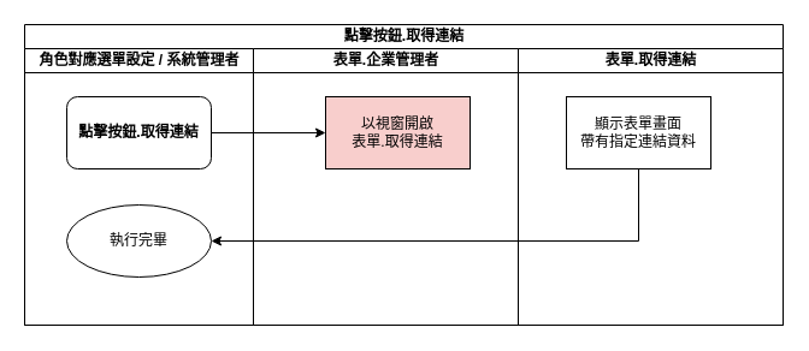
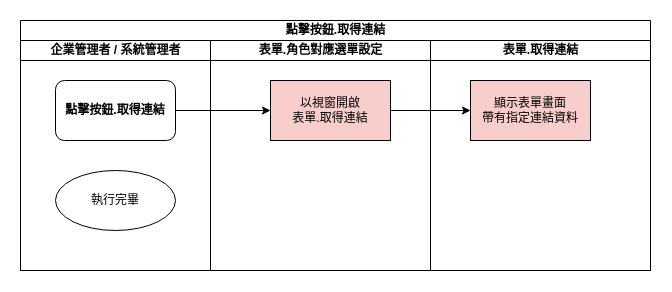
- <mxCell id="3" value="角色對應選單設定 / 系統管理者" style="swimlane;html=1;startSize=20;" vertex="1" parent="2"><mxGeometry y="20" width="190" height="230" as="geometry" /></mxCell>
+ <mxCell id="3" value="企業管理者 / 系統管理者" style="swimlane;html=1;startSize=20;" vertex="1" parent="2"><mxGeometry y="20" width="190" height="230" as="geometry" /></mxCell>
- <mxCell id="7" value="表單.企業管理者" style="swimlane;html=1;startSize=20;" vertex="1" parent="2"><mxGeometry x="190" y="20" width="220" height="230" as="geometry" /></mxCell>
+ <mxCell id="7" value="表單.角色對應選單設定" style="swimlane;html=1;startSize=20;" vertex="1" parent="2"><mxGeometry x="190" y="20" width="220" height="230" as="geometry" /></mxCell>
+ <mxCell id="11" value="" style="edgeStyle=orthogonalEdgeStyle;rounded=0;orthogonalLoop=1;jettySize=auto;html=1;" edge="1" parent="2" source="8" target="10"><mxGeometry relative="1" as="geometry" /></mxCell>
- <mxCell id="10" value="顯示表單畫面&lt;br&gt;帶有指定連結資料" style="whiteSpace=wrap;html=1;rounded=0;" vertex="1" parent="9"><mxGeometry x="40" y="40" width="120" height="60" as="geometry" /></mxCell>
+ <mxCell id="10" value="顯示表單畫面&lt;br&gt;帶有指定連結資料" style="whiteSpace=wrap;html=1;rounded=0;fillColor=#f8cecc;" vertex="1" parent="9"><mxGeometry x="40" y="40" width="120" height="60" as="geometry" /></mxCell>
- <mxCell id="12" style="edgeStyle=orthogonalEdgeStyle;rounded=0;orthogonalLoop=1;jettySize=auto;html=1;entryX=1;entryY=0.5;entryDx=0;entryDy=0;exitX=0.5;exitY=1;exitDx=0;exitDy=0;" edge="1" parent="2" source="10" target="4"><mxGeometry relative="1" as="geometry" /></mxCell>
